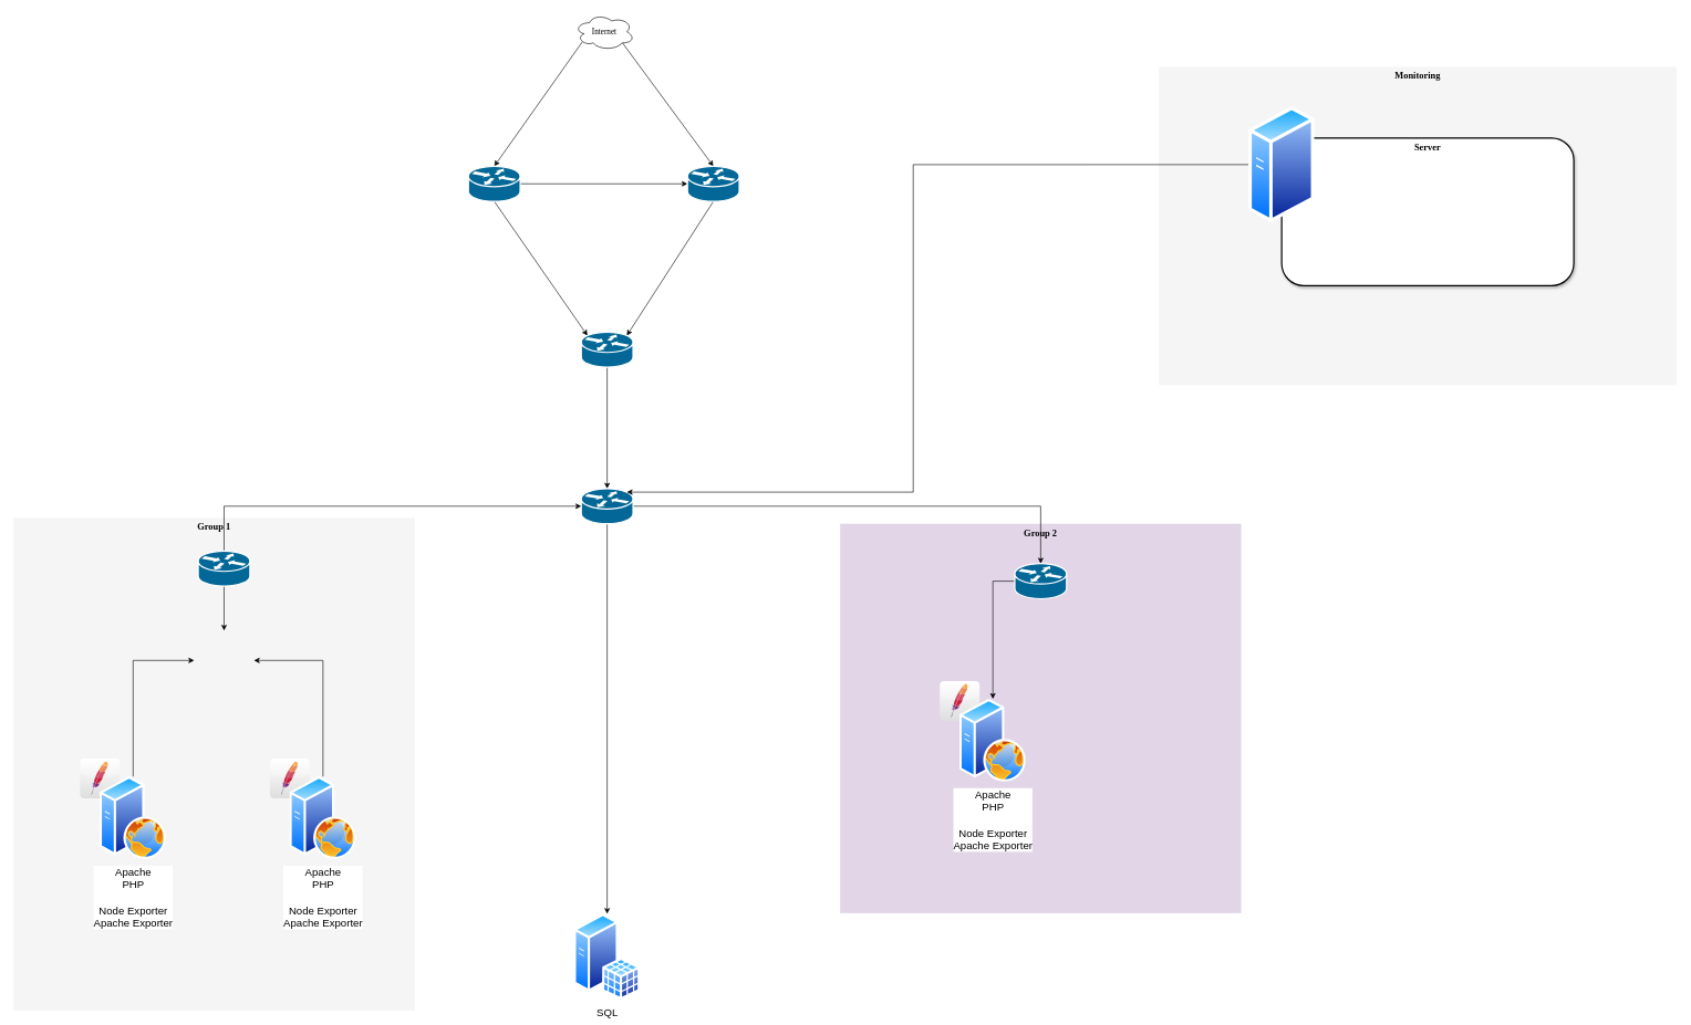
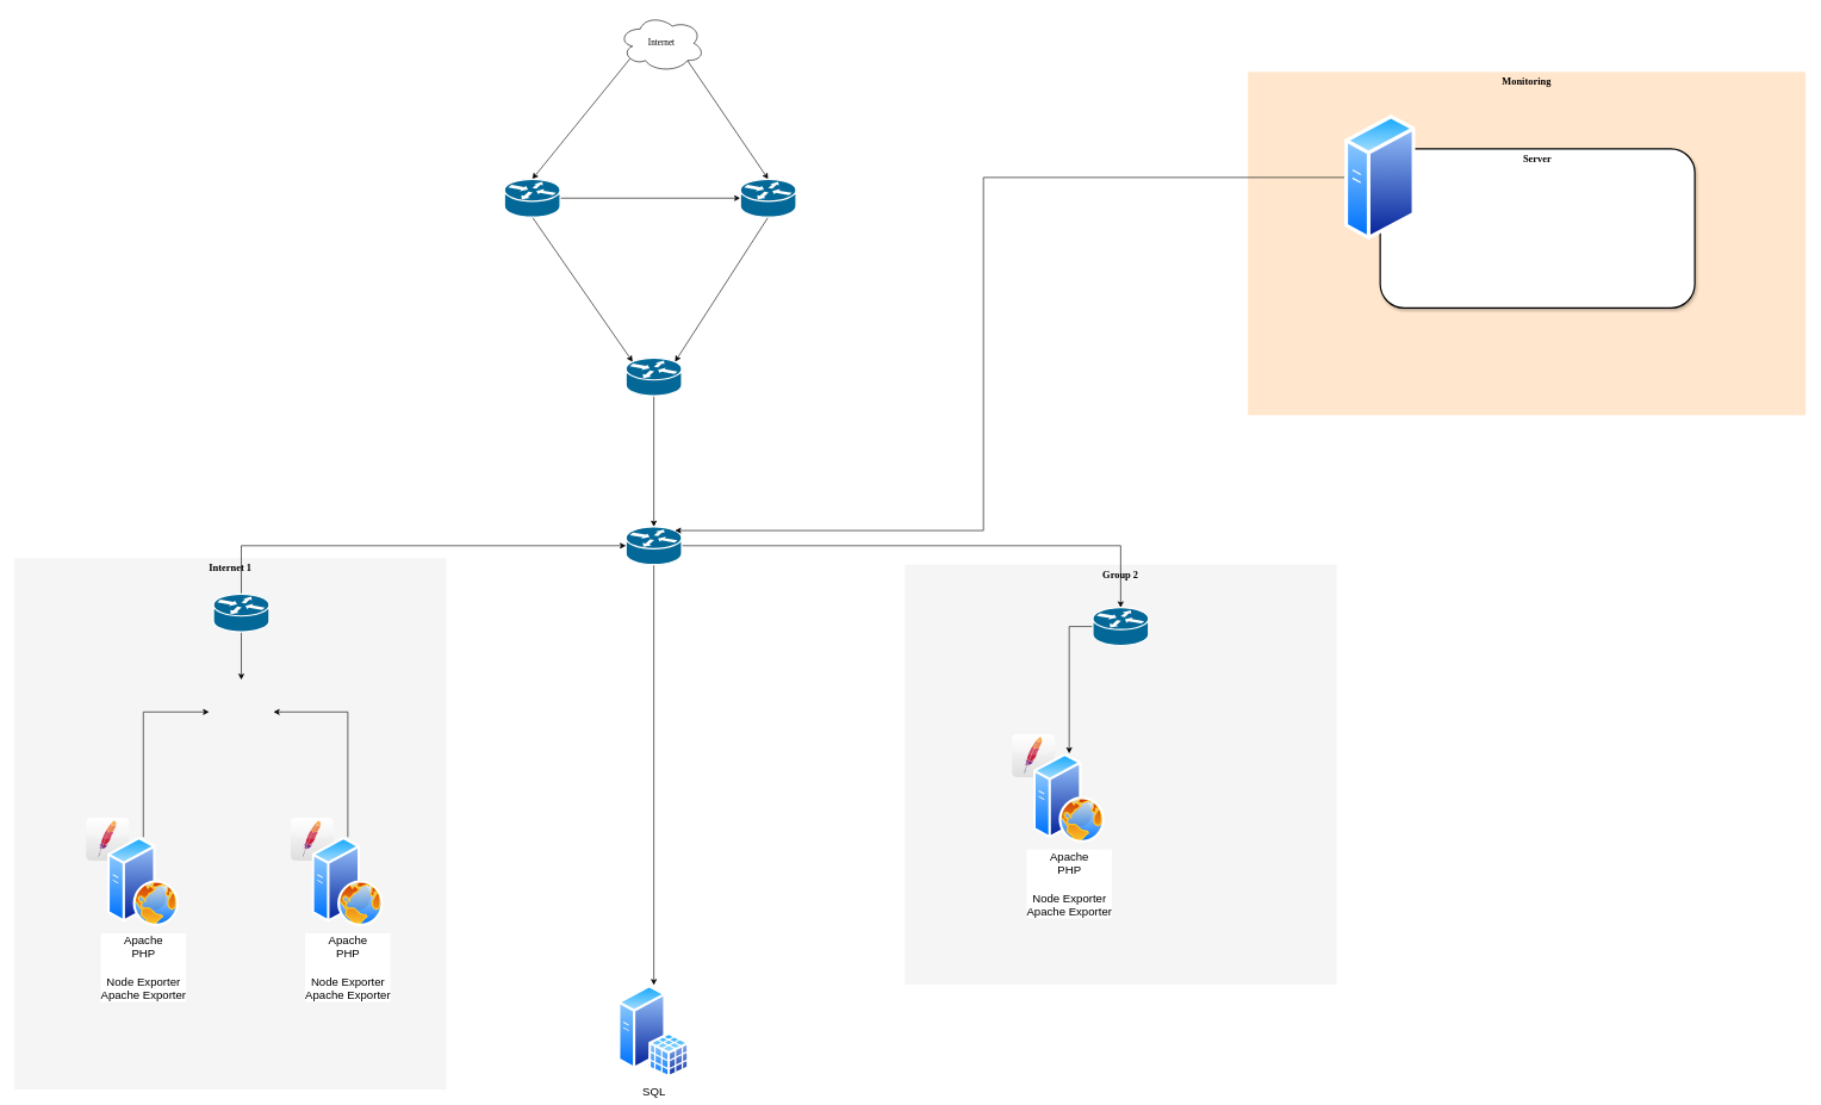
- <mxCell id="15" value="Internet" style="ellipse;shape=cloud;whiteSpace=wrap;html=1;rounded=0;shadow=0;comic=0;strokeWidth=1;fontFamily=Verdana;fontSize=12;" parent="1" vertex="1"><mxGeometry x="865" y="20" width="90" height="55" as="geometry" /></mxCell>
+ <mxCell id="15" value="Internet" style="ellipse;shape=cloud;whiteSpace=wrap;html=1;rounded=0;shadow=0;comic=0;strokeWidth=1;fontFamily=Verdana;fontSize=12;" parent="1" vertex="1"><mxGeometry x="865" y="20" width="120" height="80" as="geometry" /></mxCell>
- <mxCell id="23" value="Monitoring" style="whiteSpace=wrap;html=1;rounded=0;shadow=0;comic=0;strokeWidth=1;fontFamily=Verdana;fontSize=14;fillColor=#f5f5f5;strokeColor=none;verticalAlign=top;fontStyle=1" parent="1" vertex="1"><mxGeometry x="1745" y="100" width="780" height="480" as="geometry" /></mxCell>
+ <mxCell id="23" value="Monitoring" style="whiteSpace=wrap;html=1;rounded=0;shadow=0;comic=0;strokeWidth=1;fontFamily=Verdana;fontSize=14;fillColor=#ffe6cc;strokeColor=none;verticalAlign=top;fontStyle=1;" parent="1" vertex="1"><mxGeometry x="1745" y="100" width="780" height="480" as="geometry" /></mxCell>
- <mxCell id="2" value="Group 1" style="whiteSpace=wrap;html=1;rounded=0;shadow=0;comic=0;strokeWidth=1;fontFamily=Verdana;fontSize=14;fillColor=#f5f5f5;strokeColor=none;fontStyle=1;verticalAlign=top;" parent="1" vertex="1"><mxGeometry x="20" y="780" width="604" height="743" as="geometry" /></mxCell>
+ <mxCell id="2" value="Internet 1" style="whiteSpace=wrap;html=1;rounded=0;shadow=0;comic=0;strokeWidth=1;fontFamily=Verdana;fontSize=14;fillColor=#f5f5f5;strokeColor=none;fontStyle=1;verticalAlign=top;" parent="1" vertex="1"><mxGeometry x="20" y="780" width="604" height="743" as="geometry" /></mxCell>
- <mxCell id="3" value="Group 2" style="whiteSpace=wrap;html=1;rounded=0;shadow=0;comic=0;strokeWidth=1;fontFamily=Verdana;fontSize=14;fillColor=#e1d5e7;strokeColor=none;fontStyle=1;verticalAlign=top;" parent="1" vertex="1"><mxGeometry x="1265" y="789" width="604" height="587" as="geometry" /></mxCell>
+ <mxCell id="3" value="Group 2" style="whiteSpace=wrap;html=1;rounded=0;shadow=0;comic=0;strokeWidth=1;fontFamily=Verdana;fontSize=14;fillColor=#f5f5f5;strokeColor=none;fontStyle=1;verticalAlign=top;" parent="1" vertex="1"><mxGeometry x="1265" y="789" width="604" height="587" as="geometry" /></mxCell>
